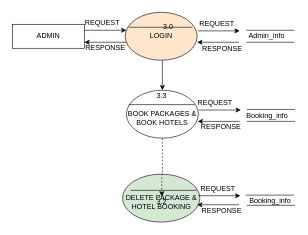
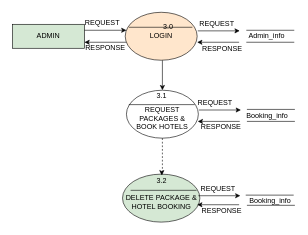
- <mxCell id="2" value="ADMIN" style="rounded=0;whiteSpace=wrap;html=1;" parent="1" vertex="1"><mxGeometry x="20" y="40" width="120" height="40" as="geometry" /></mxCell>
+ <mxCell id="2" value="ADMIN" style="rounded=0;whiteSpace=wrap;html=1;fillColor=#d5e8d4;" parent="1" vertex="1"><mxGeometry x="20" y="40" width="120" height="40" as="geometry" /></mxCell>
- <mxCell id="18" value="3.3" style="text;html=1;strokeColor=none;fillColor=none;align=center;verticalAlign=middle;whiteSpace=wrap;rounded=0;" parent="1" vertex="1"><mxGeometry x="249" y="149" width="40" height="20" as="geometry" /></mxCell>
+ <mxCell id="18" value="3.1" style="text;html=1;strokeColor=none;fillColor=none;align=center;verticalAlign=middle;whiteSpace=wrap;rounded=0;" parent="1" vertex="1"><mxGeometry x="249" y="149" width="40" height="20" as="geometry" /></mxCell>
- <mxCell id="6" value="&lt;div&gt;&lt;br&gt;&lt;/div&gt;&lt;div&gt;BOOK PACKAGES &amp;amp;&lt;/div&gt;&lt;div&gt;BOOK HOTELS&lt;br&gt;&lt;/div&gt;" style="ellipse;whiteSpace=wrap;html=1;" parent="1" vertex="1"><mxGeometry x="210" y="150" width="120" height="80" as="geometry" /></mxCell>
+ <mxCell id="6" value="&lt;div&gt;&lt;br&gt;&lt;/div&gt;&lt;div&gt;REQUEST PACKAGES &amp;amp;&lt;/div&gt;&lt;div&gt;BOOK HOTELS&lt;br&gt;&lt;/div&gt;" style="ellipse;whiteSpace=wrap;html=1;" parent="1" vertex="1"><mxGeometry x="210" y="150" width="120" height="80" as="geometry" /></mxCell>
- <mxCell id="32" value="3.2" style="text;html=1;strokeColor=none;fillColor=none;align=center;verticalAlign=middle;whiteSpace=wrap;rounded=0;" parent="1" vertex="1"><mxGeometry x="249" y="327" width="40" height="20" as="geometry" /></mxCell>
+ <mxCell id="32" value="3.2" style="text;html=1;strokeColor=none;fillColor=none;align=center;verticalAlign=middle;whiteSpace=wrap;rounded=0;" parent="1" vertex="1"><mxGeometry x="249" y="292" width="40" height="20" as="geometry" /></mxCell>
